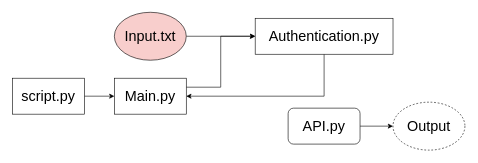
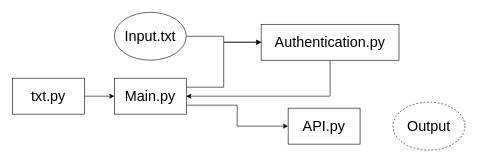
- <mxCell id="3" value="&lt;font style=&quot;font-size: 24px&quot;&gt;Input.txt&lt;/font&gt;" style="ellipse;whiteSpace=wrap;html=1;strokeColor=#000000;strokeWidth=1;fillColor=#f8cecc;" vertex="1" parent="1"><mxGeometry x="190" y="20" width="120" height="80" as="geometry" /></mxCell>
+ <mxCell id="3" value="&lt;font style=&quot;font-size: 24px&quot;&gt;Input.txt&lt;/font&gt;" style="ellipse;whiteSpace=wrap;html=1;strokeColor=#000000;strokeWidth=1;" vertex="1" parent="1"><mxGeometry x="190" y="20" width="120" height="80" as="geometry" /></mxCell>
- <mxCell id="10" value="&lt;font style=&quot;font-size: 24px&quot;&gt;Authentication.py&lt;/font&gt;" style="rounded=0;whiteSpace=wrap;html=1;strokeColor=#000000;strokeWidth=1;" vertex="1" parent="1"><mxGeometry x="425" y="30" width="230" height="60" as="geometry" /></mxCell>
+ <mxCell id="10" value="&lt;font style=&quot;font-size: 24px&quot;&gt;Authentication.py&lt;/font&gt;" style="rounded=0;whiteSpace=wrap;html=1;strokeColor=#000000;strokeWidth=1;" vertex="1" parent="1"><mxGeometry x="435" y="40" width="230" height="60" as="geometry" /></mxCell>
- <mxCell id="12" value="&lt;font style=&quot;font-size: 24px&quot;&gt;script.py&lt;/font&gt;" style="rounded=0;whiteSpace=wrap;html=1;strokeColor=#000000;strokeWidth=1;" vertex="1" parent="1"><mxGeometry x="20" y="130" width="120" height="60" as="geometry" /></mxCell>
+ <mxCell id="12" value="&lt;font style=&quot;font-size: 24px&quot;&gt;txt.py&lt;/font&gt;" style="rounded=0;whiteSpace=wrap;html=1;strokeColor=#000000;strokeWidth=1;" vertex="1" parent="1"><mxGeometry x="20" y="130" width="120" height="60" as="geometry" /></mxCell>
+ <mxCell id="7" style="edgeStyle=orthogonalEdgeStyle;rounded=0;orthogonalLoop=1;jettySize=auto;html=1;exitX=1;exitY=0.75;exitDx=0;exitDy=0;" edge="1" parent="1" source="8" target="5"><mxGeometry relative="1" as="geometry" /></mxCell>
- <mxCell id="5" value="&lt;font style=&quot;font-size: 24px&quot;&gt;API.py&lt;/font&gt;" style="whiteSpace=wrap;html=1;strokeColor=#000000;strokeWidth=1;rounded=1;" vertex="1" parent="1"><mxGeometry x="480" y="180" width="120" height="60" as="geometry" /></mxCell>
+ <mxCell id="5" value="&lt;font style=&quot;font-size: 24px&quot;&gt;API.py&lt;/font&gt;" style="rounded=0;whiteSpace=wrap;html=1;strokeColor=#000000;strokeWidth=1;" vertex="1" parent="1"><mxGeometry x="480" y="180" width="120" height="60" as="geometry" /></mxCell>
- <mxCell id="4" value="" style="edgeStyle=orthogonalEdgeStyle;rounded=0;orthogonalLoop=1;jettySize=auto;html=1;" edge="1" parent="1" source="5" target="13"><mxGeometry relative="1" as="geometry" /></mxCell>
